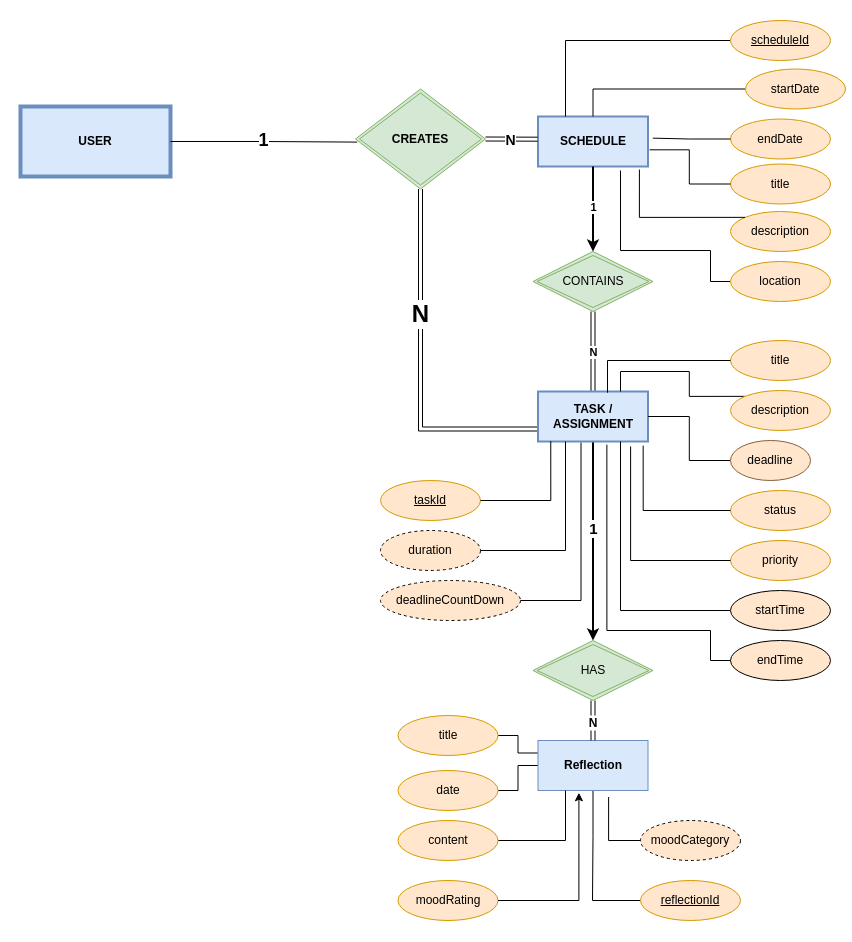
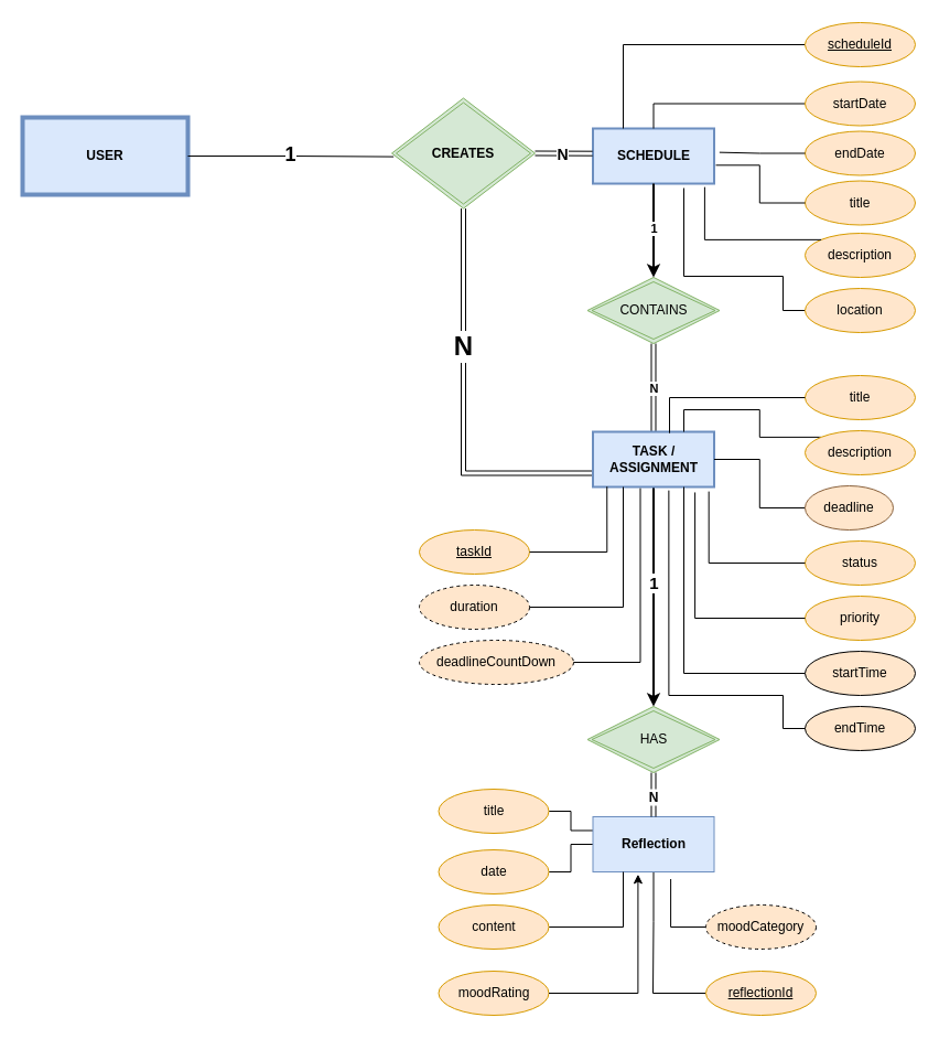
- <mxCell id="5" value="startDate" style="ellipse;whiteSpace=wrap;html=1;align=center;fillColor=#ffe6cc;strokeColor=#d79b00;" vertex="1" parent="1"><mxGeometry x="745" y="68.5" width="100" height="40" as="geometry" /></mxCell>
+ <mxCell id="5" value="startDate" style="ellipse;whiteSpace=wrap;html=1;align=center;fillColor=#ffe6cc;strokeColor=#d79b00;" vertex="1" parent="1"><mxGeometry x="730" y="73.5" width="100" height="40" as="geometry" /></mxCell>
